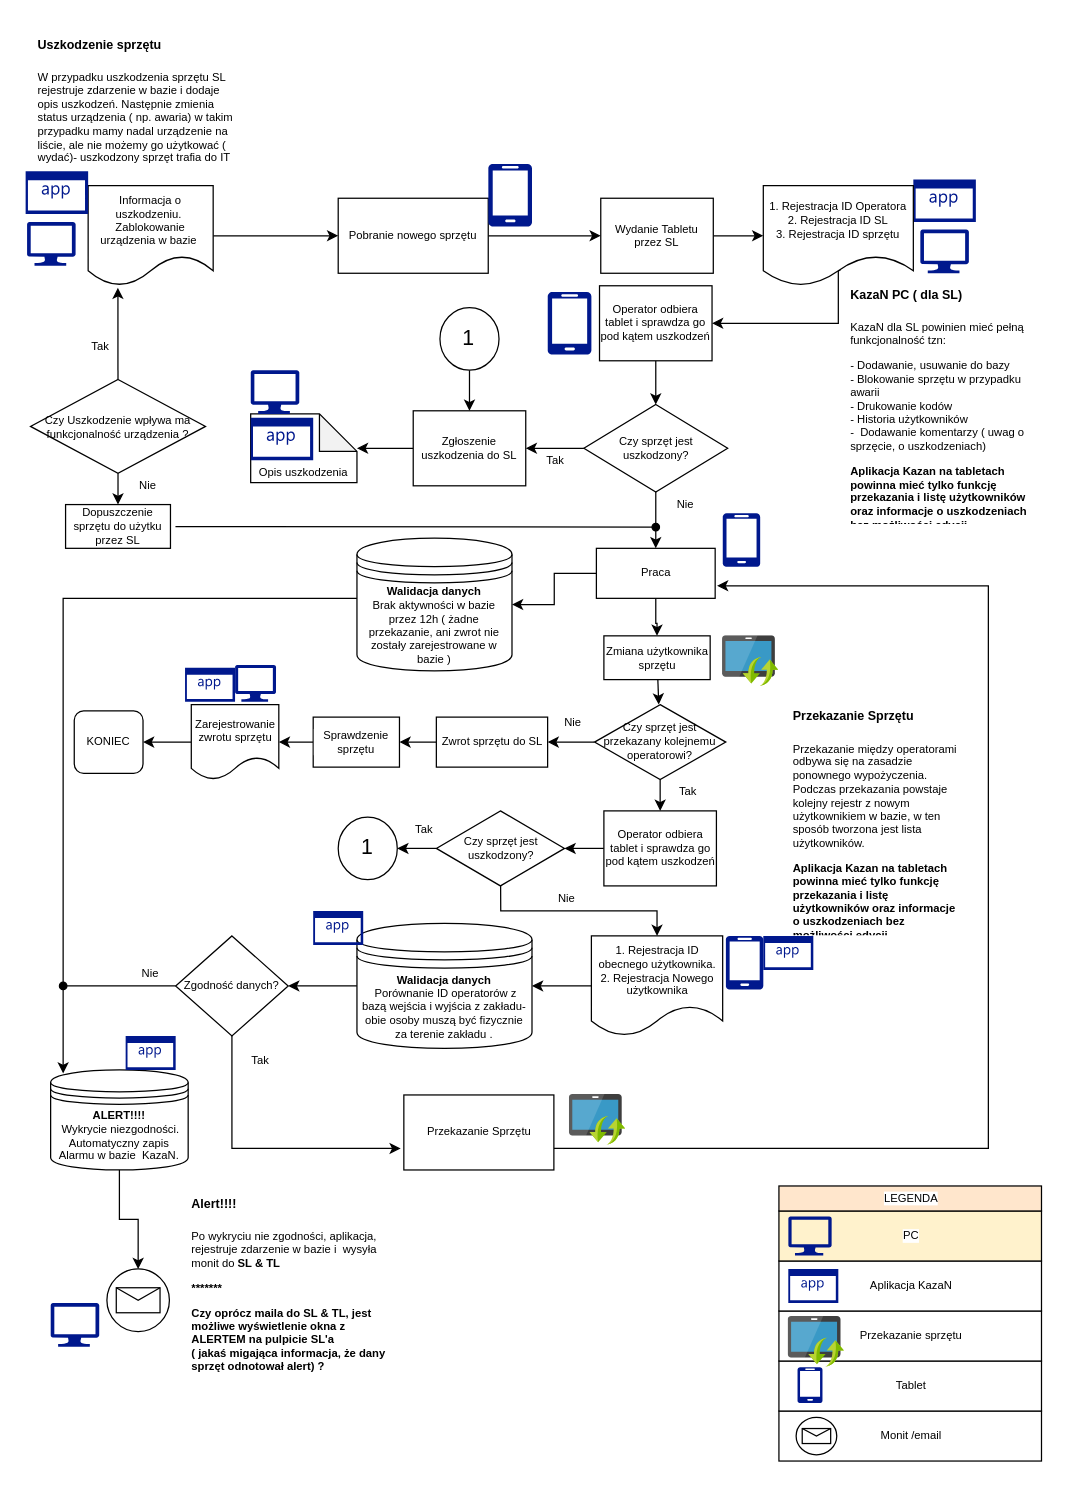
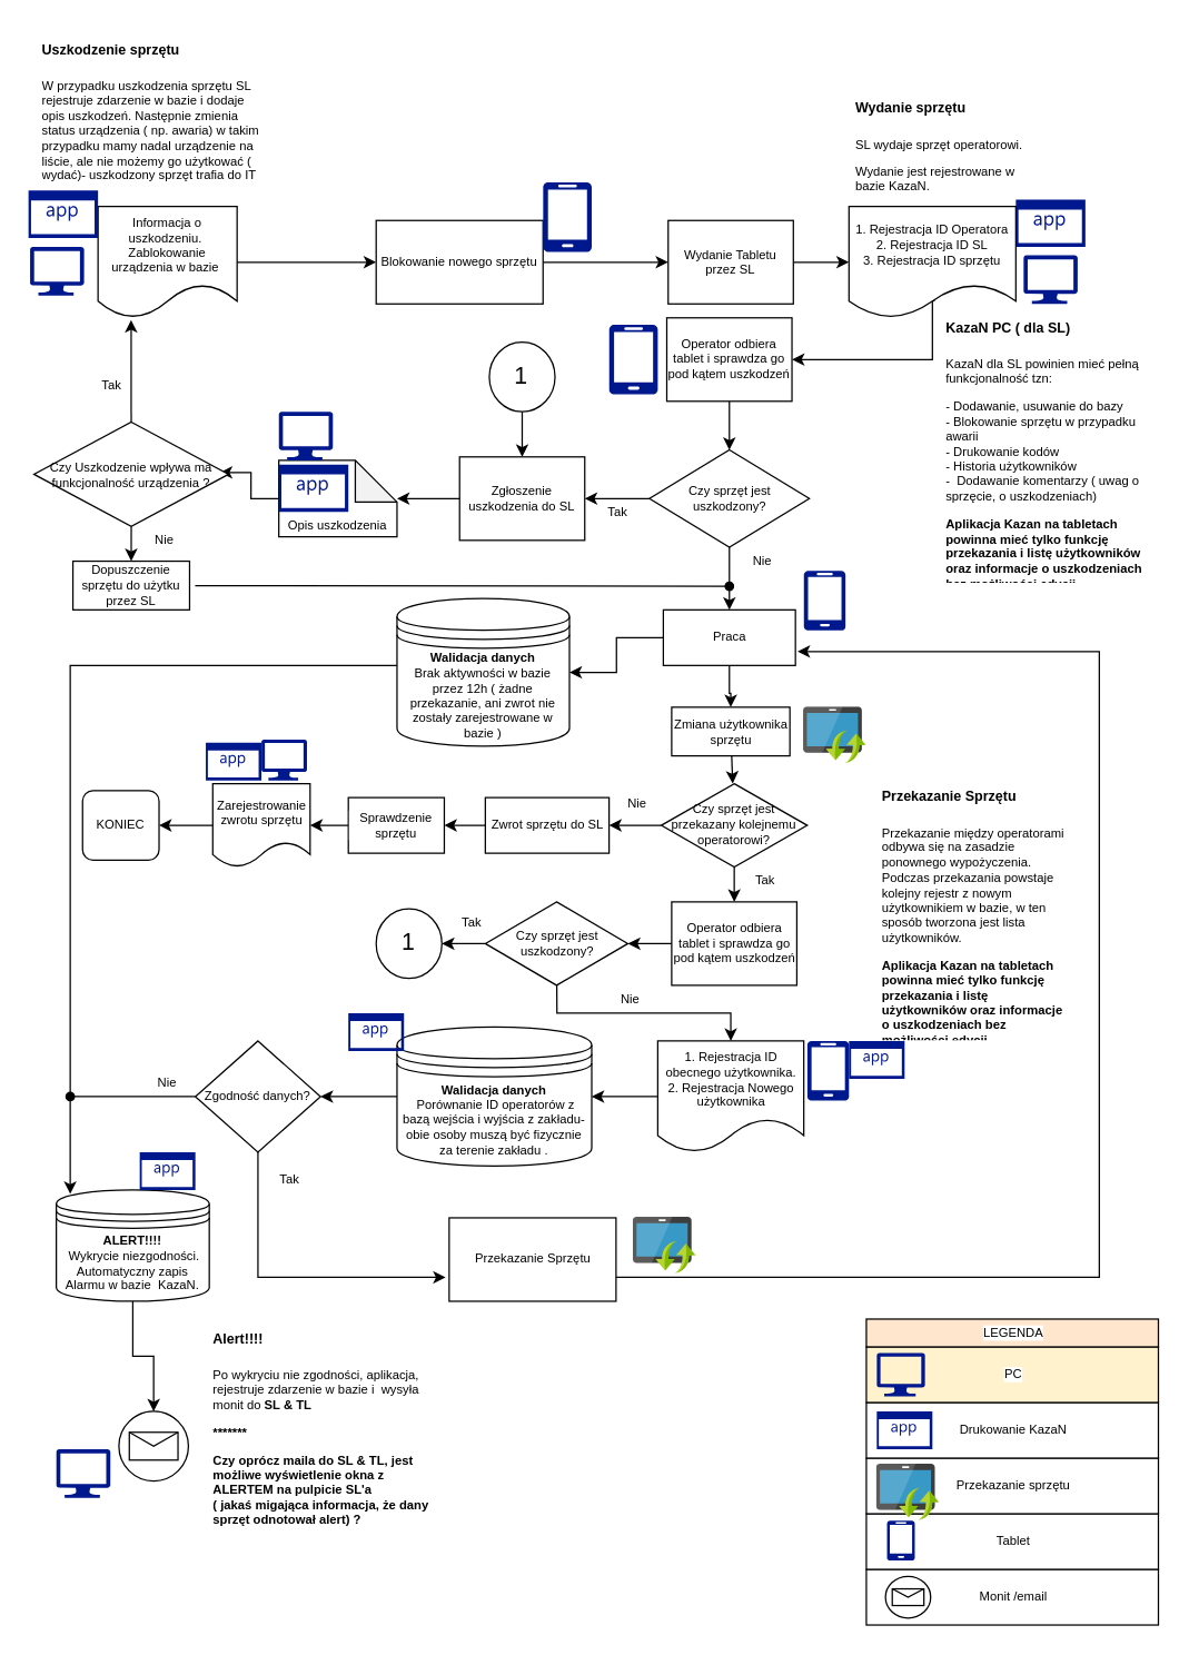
+ <mxCell id="15" value="&lt;h1&gt;&lt;font style=&quot;font-size: 10px&quot;&gt;Wydanie sprzętu&lt;/font&gt;&lt;/h1&gt;&lt;p style=&quot;font-size: 9px&quot;&gt;SL wydaje sprzęt operatorowi.&lt;/p&gt;&lt;p style=&quot;font-size: 9px&quot;&gt;Wydanie jest rejestrowane w bazie KazaN.&lt;/p&gt;" style="text;html=1;strokeColor=none;fillColor=none;spacing=5;spacingTop=-20;whiteSpace=wrap;overflow=hidden;rounded=0;fontSize=9;" vertex="1" parent="1"><mxGeometry x="610" y="63" width="130" height="80" as="geometry" /></mxCell>
- <mxCell id="35" value="Pobranie nowego sprzętu" style="whiteSpace=wrap;html=1;rounded=0;fontSize=9;" vertex="1" parent="1"><mxGeometry x="270" y="158" width="120" height="60" as="geometry" /></mxCell>
+ <mxCell id="35" value="Blokowanie nowego sprzętu" style="whiteSpace=wrap;html=1;rounded=0;fontSize=9;" vertex="1" parent="1"><mxGeometry x="270" y="158" width="120" height="60" as="geometry" /></mxCell>
+ <mxCell id="24" value="" style="edgeStyle=orthogonalEdgeStyle;rounded=0;orthogonalLoop=1;jettySize=auto;html=1;fontSize=9;entryX=0.955;entryY=0.483;entryDx=0;entryDy=0;entryPerimeter=0;" edge="1" parent="1" source="25" target="29"><mxGeometry relative="1" as="geometry"><mxPoint x="170" y="360.5" as="targetPoint" /></mxGeometry></mxCell>
- <mxCell id="5" value="Aplikacja KazaN" style="html=1;labelBackgroundColor=#FFFFFF;fillColor=#FFFFFF;fontSize=9;align=center;" vertex="1" parent="1"><mxGeometry x="622.5" y="1008" width="210" height="40" as="geometry" /></mxCell>
+ <mxCell id="5" value="Drukowanie KazaN" style="html=1;labelBackgroundColor=#FFFFFF;fillColor=#FFFFFF;fontSize=9;align=center;" vertex="1" parent="1"><mxGeometry x="622.5" y="1008" width="210" height="40" as="geometry" /></mxCell>
